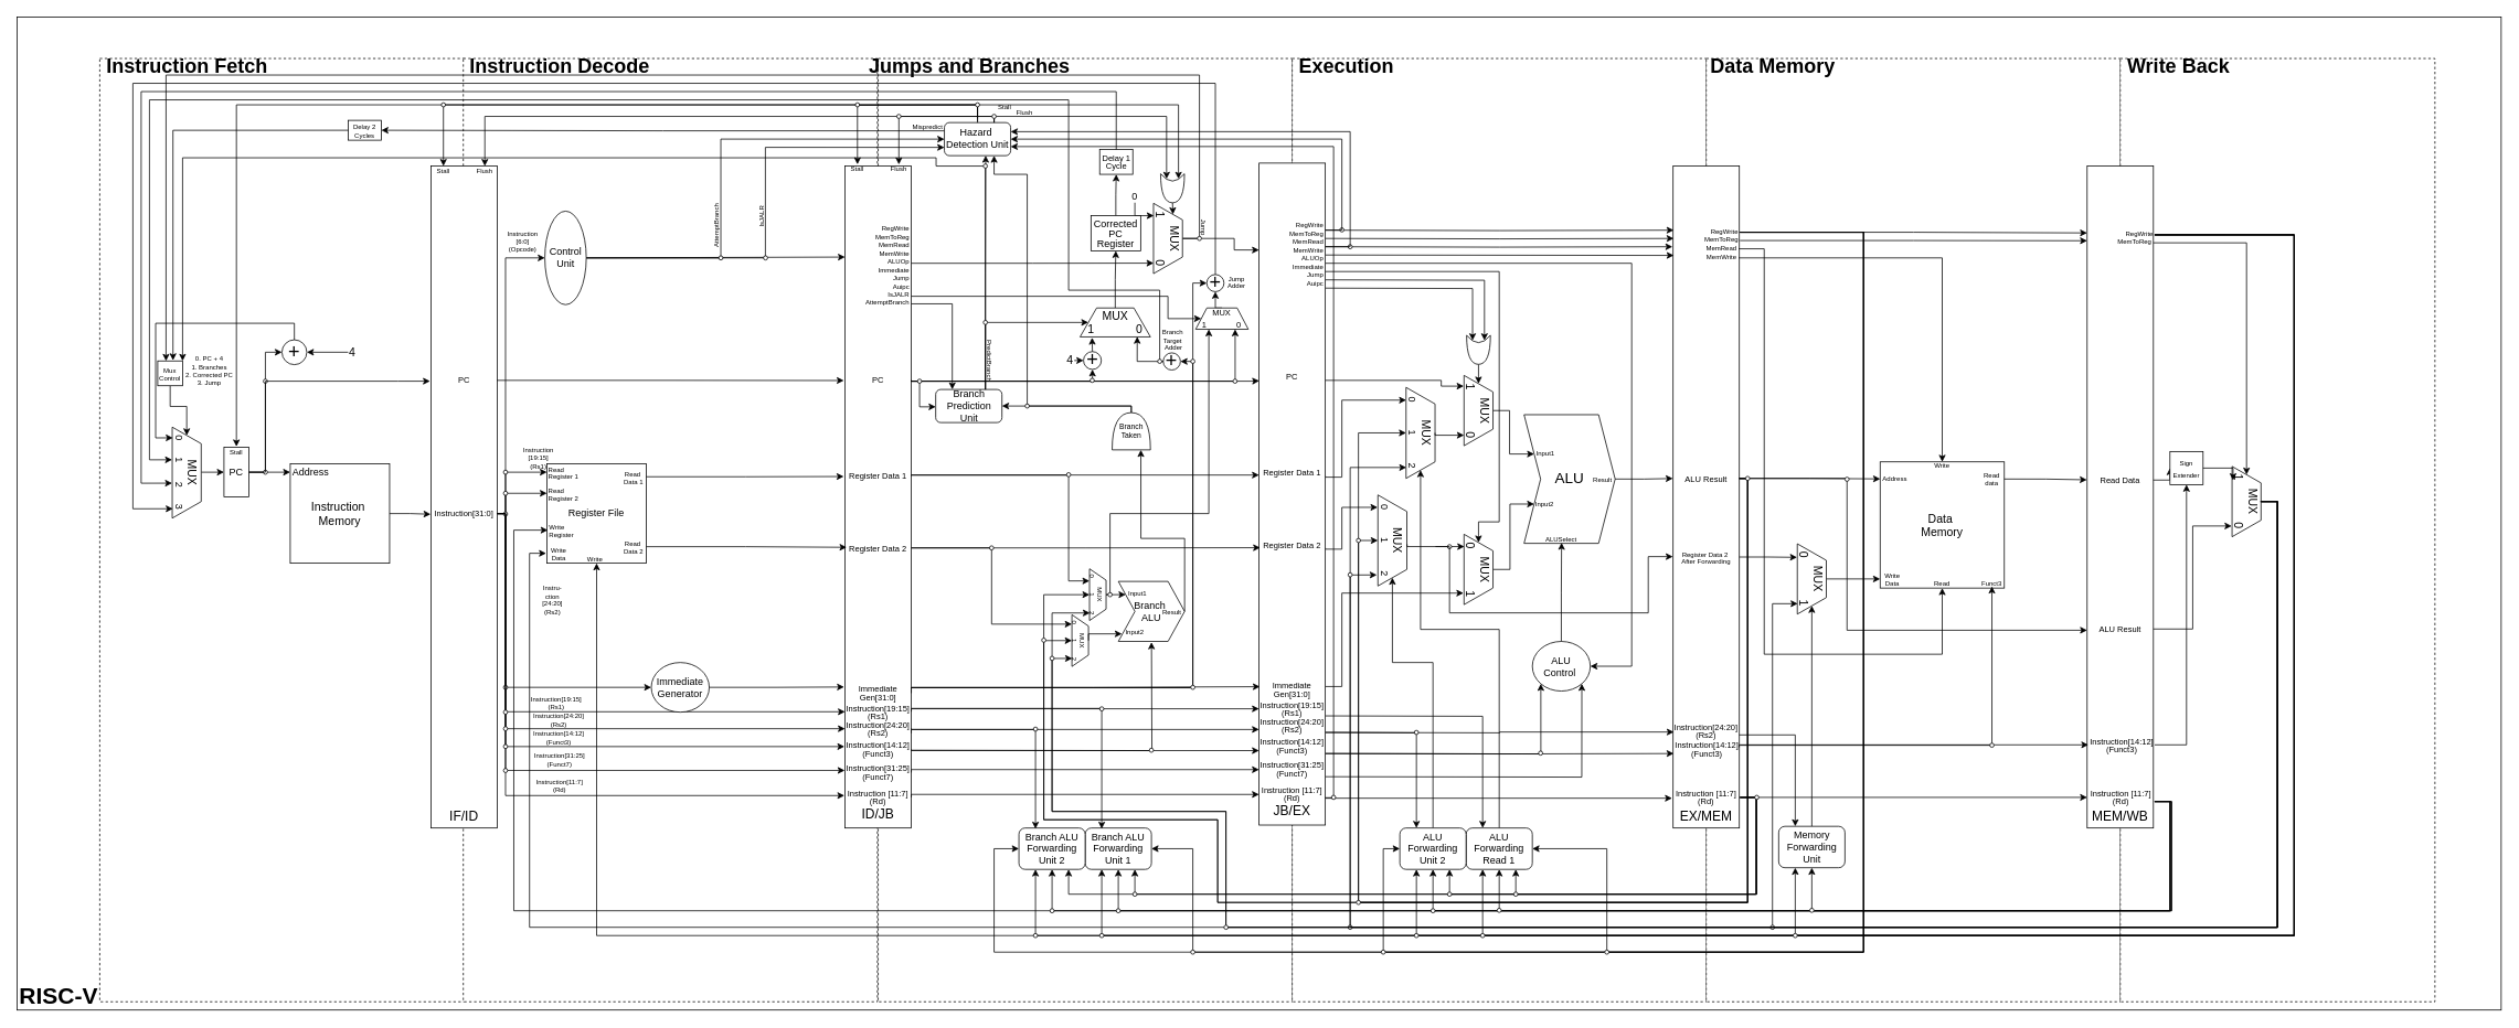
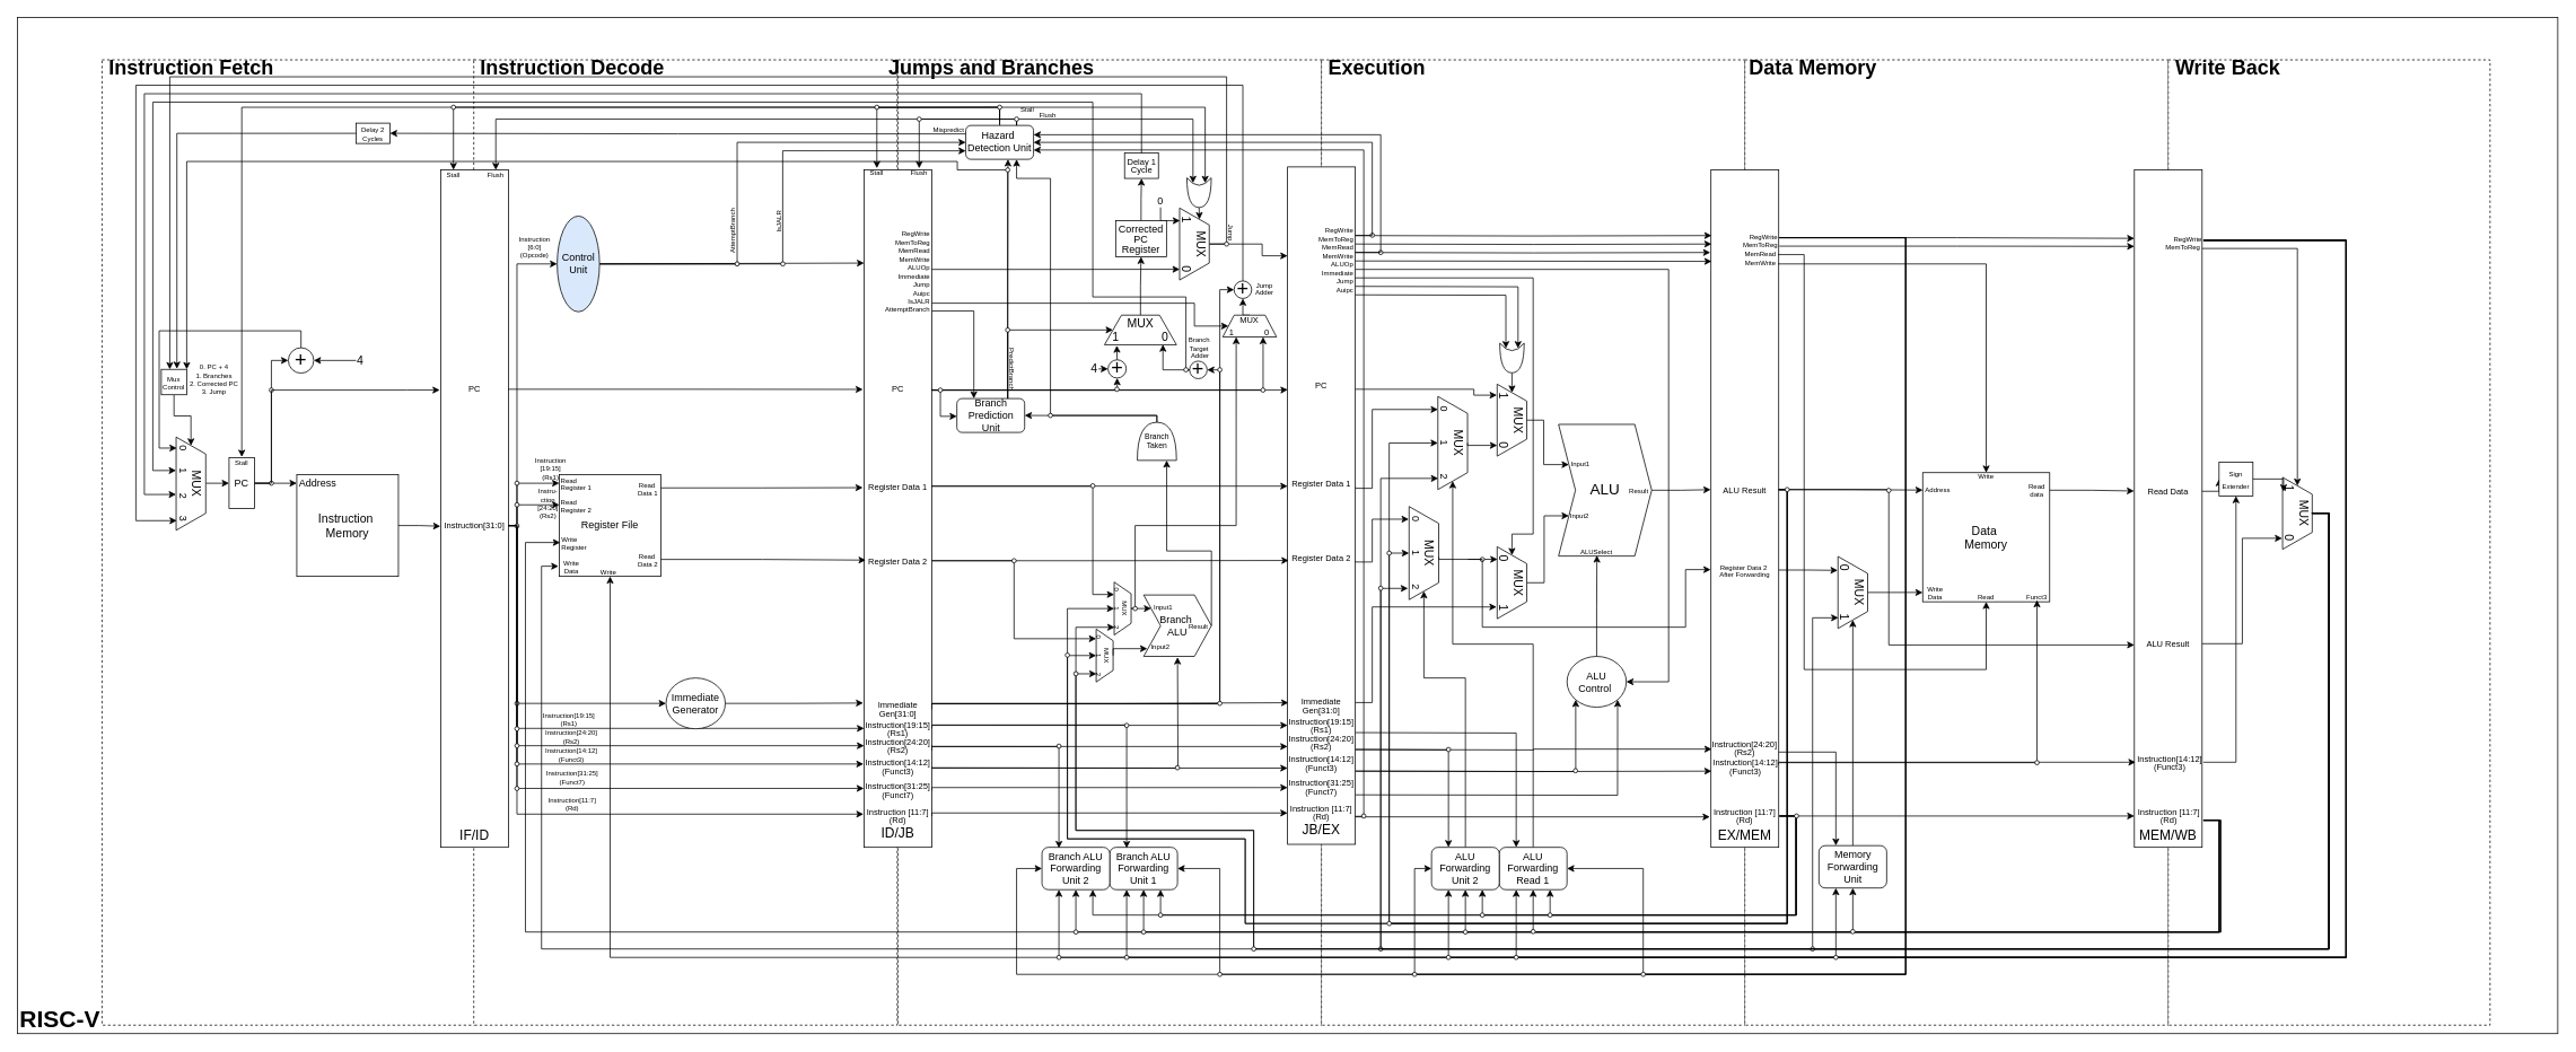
- <mxCell id="43" value="Control Unit" style="ellipse;whiteSpace=wrap;html=1;" parent="1" vertex="1"><mxGeometry x="657.5" y="254.5" width="50" height="113" as="geometry" /></mxCell>
+ <mxCell id="43" value="Control Unit" style="ellipse;whiteSpace=wrap;html=1;fillColor=#dae8fc;" parent="1" vertex="1"><mxGeometry x="657.5" y="254.5" width="50" height="113" as="geometry" /></mxCell>
- <mxCell id="214" value="&lt;div style=&quot;line-height: 80%;&quot;&gt;&lt;div&gt;&lt;font style=&quot;line-height: 80%; font-size: 8px;&quot;&gt;Instru-&lt;/font&gt;&lt;/div&gt;&lt;div&gt;&lt;font style=&quot;line-height: 80%; font-size: 8px;&quot;&gt;ction&lt;/font&gt;&lt;/div&gt;&lt;div&gt;&lt;font style=&quot;line-height: 80%; font-size: 8px;&quot;&gt;[24:20]&lt;/font&gt;&lt;/div&gt;&lt;div&gt;&lt;font style=&quot;line-height: 80%; font-size: 8px;&quot;&gt;(Rs2)&lt;/font&gt;&lt;/div&gt;&lt;font style=&quot;font-size: 8px;&quot;&gt;&lt;br&gt;&lt;/font&gt;&lt;/div&gt;" style="text;html=1;align=center;verticalAlign=middle;whiteSpace=wrap;rounded=0;" parent="1" vertex="1"><mxGeometry x="654" y="710" width="26" height="38" as="geometry" /></mxCell>
+ <mxCell id="214" value="&lt;div style=&quot;line-height: 80%;&quot;&gt;&lt;div&gt;&lt;font style=&quot;line-height: 80%; font-size: 8px;&quot;&gt;Instru-&lt;/font&gt;&lt;/div&gt;&lt;div&gt;&lt;font style=&quot;line-height: 80%; font-size: 8px;&quot;&gt;ction&lt;/font&gt;&lt;/div&gt;&lt;div&gt;&lt;font style=&quot;line-height: 80%; font-size: 8px;&quot;&gt;[24:20]&lt;/font&gt;&lt;/div&gt;&lt;div&gt;&lt;font style=&quot;line-height: 80%; font-size: 8px;&quot;&gt;(Rs2)&lt;/font&gt;&lt;/div&gt;&lt;font style=&quot;font-size: 8px;&quot;&gt;&lt;br&gt;&lt;/font&gt;&lt;/div&gt;" style="text;html=1;align=center;verticalAlign=middle;whiteSpace=wrap;rounded=0;" parent="1" vertex="1"><mxGeometry x="634" y="580" width="26" height="38" as="geometry" /></mxCell>
